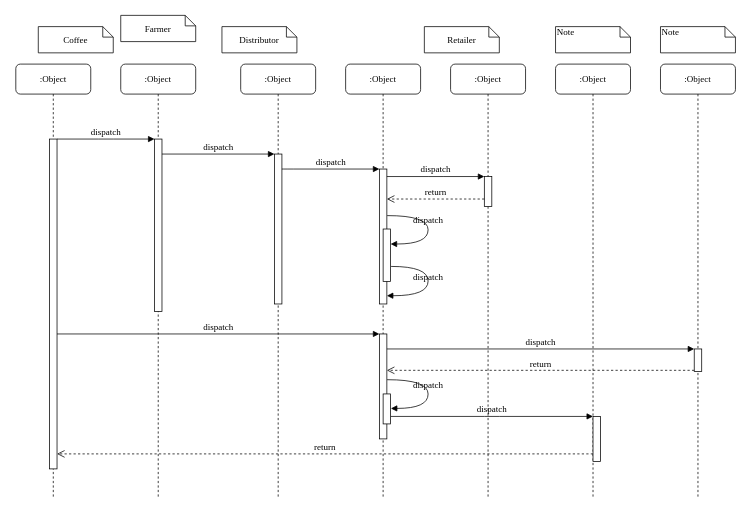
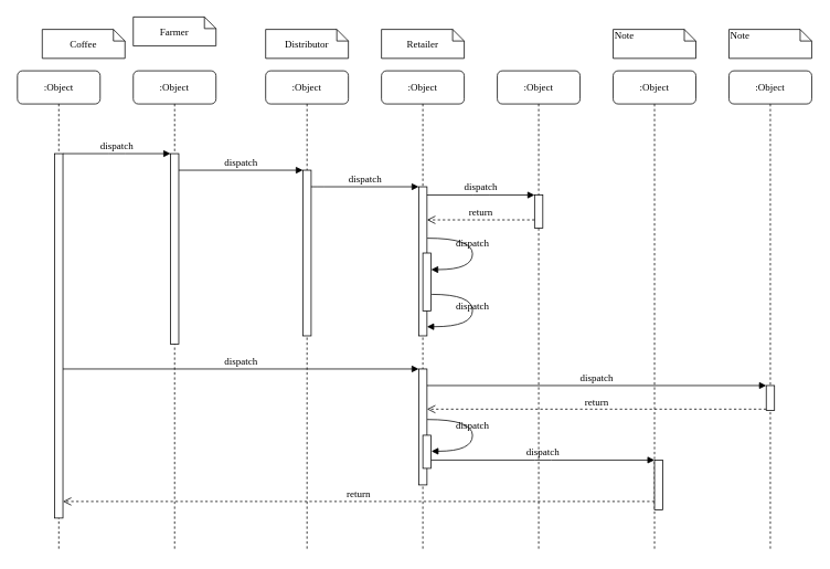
- <mxCell id="34" value="&lt;p style=&quot;line-height: 100%&quot;&gt;Distributor&lt;/p&gt;" style="shape=note;whiteSpace=wrap;html=1;size=14;verticalAlign=top;align=center;spacingTop=-6;rounded=0;shadow=0;comic=0;labelBackgroundColor=none;strokeWidth=1;fontFamily=Verdana;fontSize=12" vertex="1" parent="1"><mxGeometry x="295" y="35" width="100" height="35" as="geometry" /></mxCell>
+ <mxCell id="34" value="&lt;p style=&quot;line-height: 100%&quot;&gt;Distributor&lt;/p&gt;" style="shape=note;whiteSpace=wrap;html=1;size=14;verticalAlign=top;align=center;spacingTop=-6;rounded=0;shadow=0;comic=0;labelBackgroundColor=none;strokeWidth=1;fontFamily=Verdana;fontSize=12" vertex="1" parent="1"><mxGeometry x="320" y="35" width="100" height="35" as="geometry" /></mxCell>
- <mxCell id="35" value="&lt;p style=&quot;line-height: 100%&quot;&gt;Retailer&lt;/p&gt;" style="shape=note;whiteSpace=wrap;html=1;size=14;verticalAlign=top;align=center;spacingTop=-6;rounded=0;shadow=0;comic=0;labelBackgroundColor=none;strokeWidth=1;fontFamily=Verdana;fontSize=12" vertex="1" parent="1"><mxGeometry x="565" y="35" width="100" height="35" as="geometry" /></mxCell>
+ <mxCell id="35" value="&lt;p style=&quot;line-height: 100%&quot;&gt;Retailer&lt;/p&gt;" style="shape=note;whiteSpace=wrap;html=1;size=14;verticalAlign=top;align=center;spacingTop=-6;rounded=0;shadow=0;comic=0;labelBackgroundColor=none;strokeWidth=1;fontFamily=Verdana;fontSize=12" vertex="1" parent="1"><mxGeometry x="460" y="35" width="100" height="35" as="geometry" /></mxCell>
